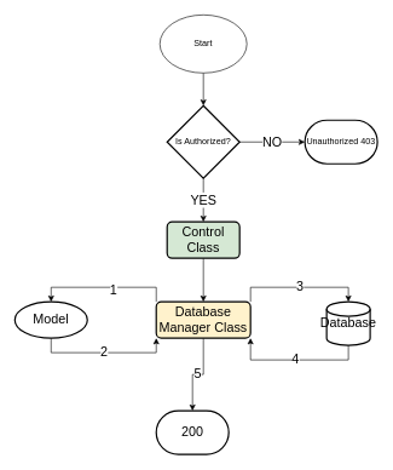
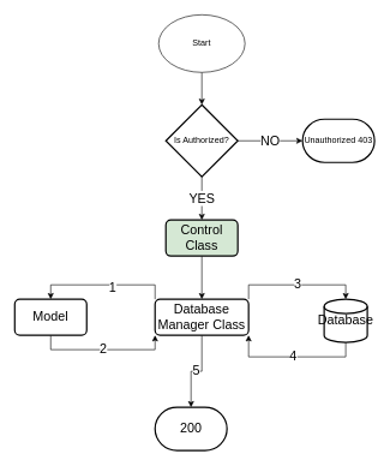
- <mxCell id="17" value="Model" style="ellipse;whiteSpace=wrap;html=1;absoluteArcSize=1;arcSize=14;strokeWidth=2;fontSize=18;" vertex="1" parent="1"><mxGeometry x="20" y="415" width="100" height="50" as="geometry" /></mxCell>
+ <mxCell id="17" value="Model" style="rounded=1;whiteSpace=wrap;html=1;absoluteArcSize=1;arcSize=14;strokeWidth=2;fontSize=18;" vertex="1" parent="1"><mxGeometry x="20" y="415" width="100" height="50" as="geometry" /></mxCell>
- <mxCell id="15" value="Database Manager Class" style="rounded=1;whiteSpace=wrap;html=1;absoluteArcSize=1;arcSize=14;strokeWidth=2;fontSize=18;fillColor=#fff2cc;" vertex="1" parent="1"><mxGeometry x="215" y="415" width="130" height="50" as="geometry" /></mxCell>
+ <mxCell id="15" value="Database Manager Class" style="rounded=1;whiteSpace=wrap;html=1;absoluteArcSize=1;arcSize=14;strokeWidth=2;fontSize=18;" vertex="1" parent="1"><mxGeometry x="215" y="415" width="130" height="50" as="geometry" /></mxCell>
